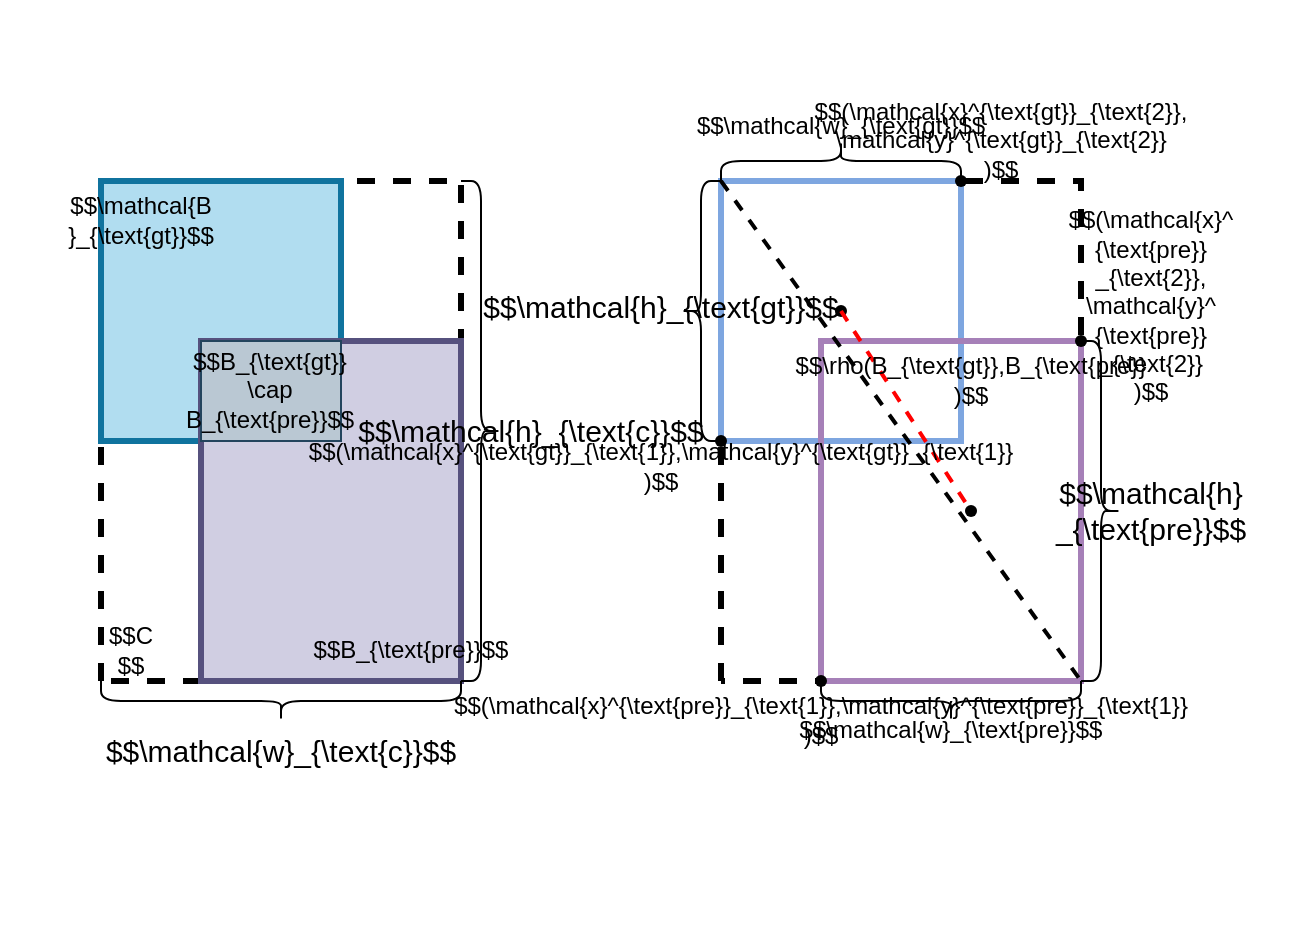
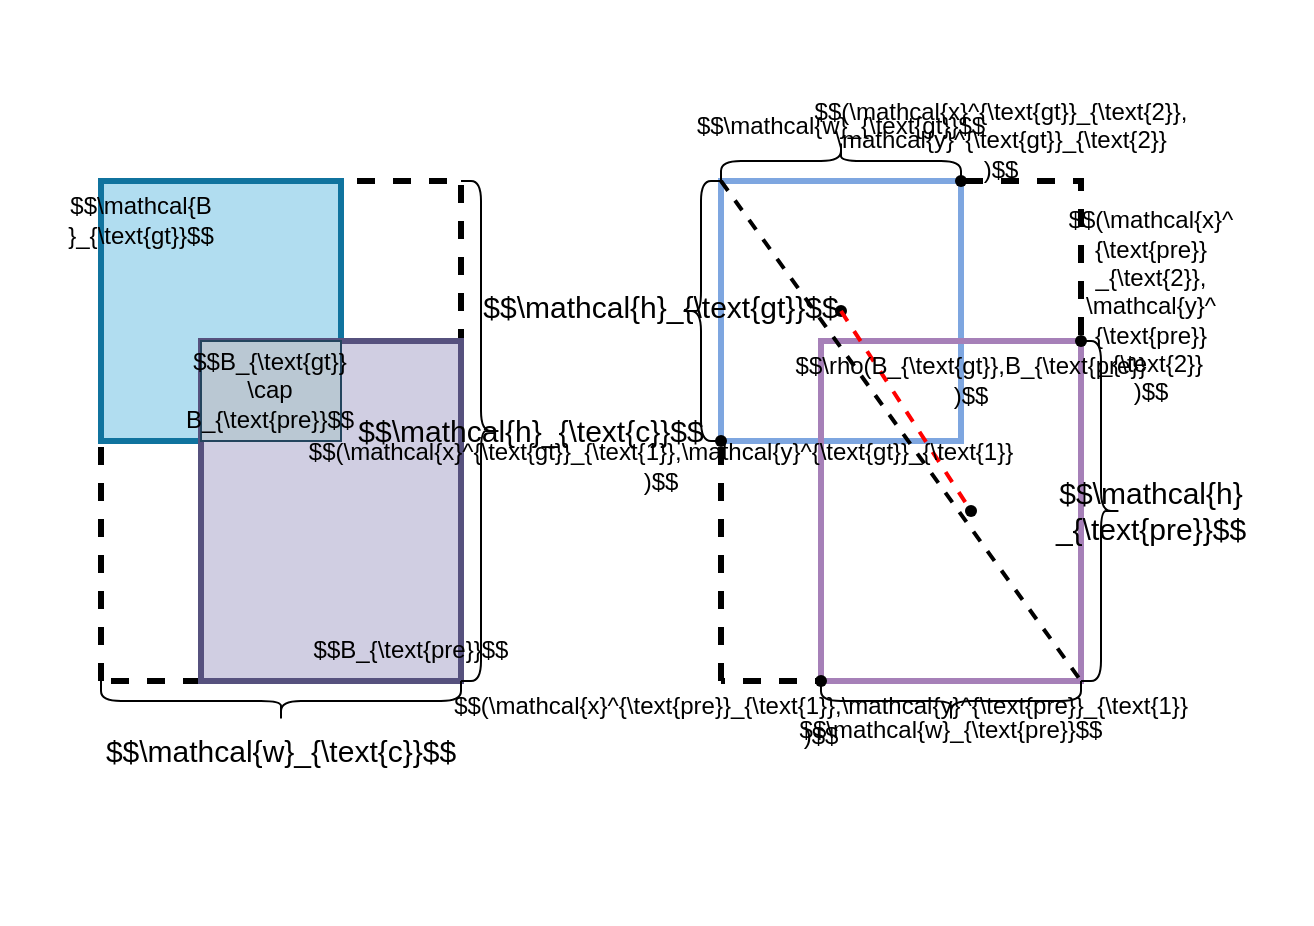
- <mxCell id="32" value="$$C&lt;br&gt;$$" style="text;html=1;align=center;verticalAlign=middle;resizable=0;points=[];autosize=1;strokeColor=none;fillColor=none;container=0;" parent="3" vertex="1"><mxGeometry y="265" width="50" height="40" as="geometry" /></mxCell>
